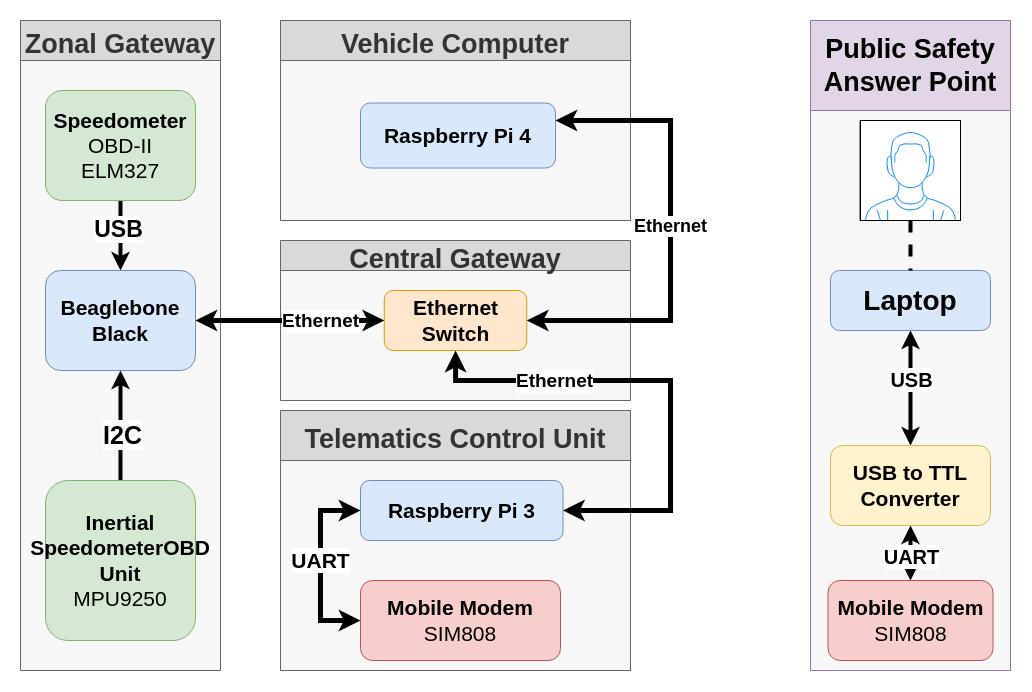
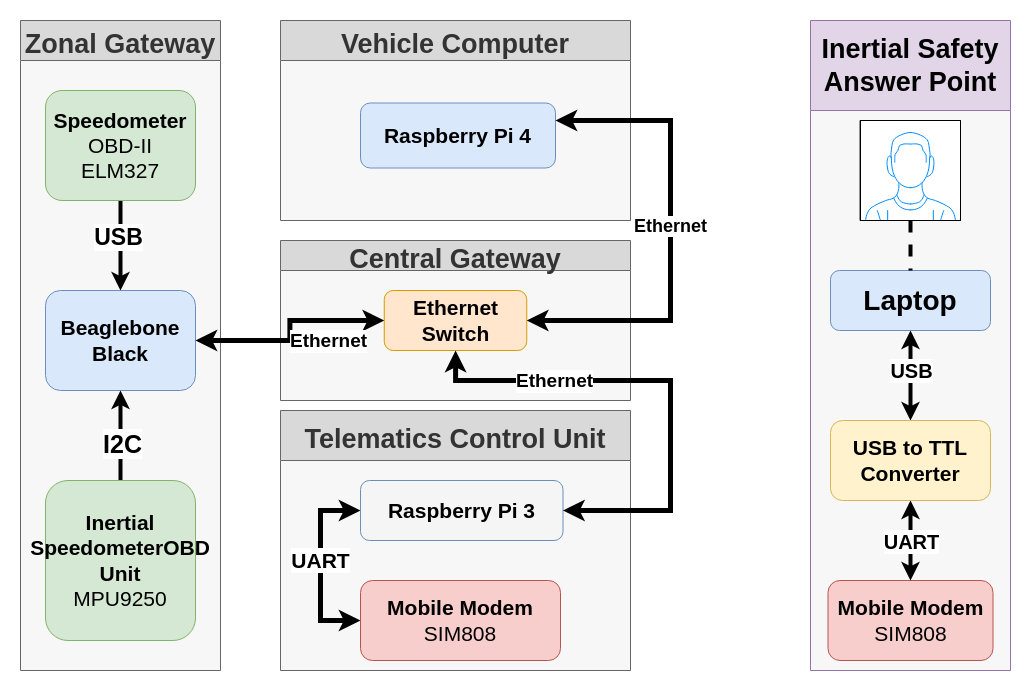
- <mxCell id="25" value="Public Safety Answer Point" style="swimlane;fontSize=27;startSize=90;whiteSpace=wrap;strokeColor=#9673a6;swimlaneFillColor=#F7F7F7;fillColor=#e1d5e7;" parent="1" vertex="1"><mxGeometry x="810" y="20" width="200" height="650" as="geometry" /></mxCell>
+ <mxCell id="25" value="Inertial Safety Answer Point" style="swimlane;fontSize=27;startSize=90;whiteSpace=wrap;strokeColor=#9673a6;swimlaneFillColor=#F7F7F7;fillColor=#e1d5e7;" parent="1" vertex="1"><mxGeometry x="810" y="20" width="200" height="650" as="geometry" /></mxCell>
- <mxCell id="3" value="Beaglebone Black" style="rounded=1;whiteSpace=wrap;html=1;fontStyle=1;fontSize=21;fillColor=#dae8fc;strokeColor=#6c8ebf;" parent="2" vertex="1"><mxGeometry x="25" y="250" width="150" height="100" as="geometry" /></mxCell>
+ <mxCell id="3" value="Beaglebone Black" style="rounded=1;whiteSpace=wrap;html=1;fontStyle=1;fontSize=21;fillColor=#dae8fc;strokeColor=#6c8ebf;" parent="2" vertex="1"><mxGeometry x="25" y="270" width="150" height="100" as="geometry" /></mxCell>
- <mxCell id="31" value="USB to TTL Converter" style="rounded=1;whiteSpace=wrap;html=1;fontStyle=1;fontSize=21;fillColor=#fff2cc;strokeColor=#d6b656;" parent="25" vertex="1"><mxGeometry x="20" y="425" width="160" height="80" as="geometry" /></mxCell>
+ <mxCell id="31" value="USB to TTL Converter" style="rounded=1;whiteSpace=wrap;html=1;fontStyle=1;fontSize=21;fillColor=#fff2cc;strokeColor=#d6b656;" parent="25" vertex="1"><mxGeometry x="20" y="400" width="160" height="80" as="geometry" /></mxCell>
- <mxCell id="13" value="Raspberry Pi 3" style="rounded=1;whiteSpace=wrap;html=1;fontStyle=1;fontSize=21;fillColor=#dae8fc;strokeColor=#6c8ebf;" parent="10" vertex="1"><mxGeometry x="80" y="70" width="202.5" height="60" as="geometry" /></mxCell>
+ <mxCell id="13" value="Raspberry Pi 3" style="rounded=1;whiteSpace=wrap;html=1;fontStyle=1;fontSize=21;fillColor=#f5f5f5;strokeColor=#6c8ebf;" parent="10" vertex="1"><mxGeometry x="80" y="70" width="202.5" height="60" as="geometry" /></mxCell>
